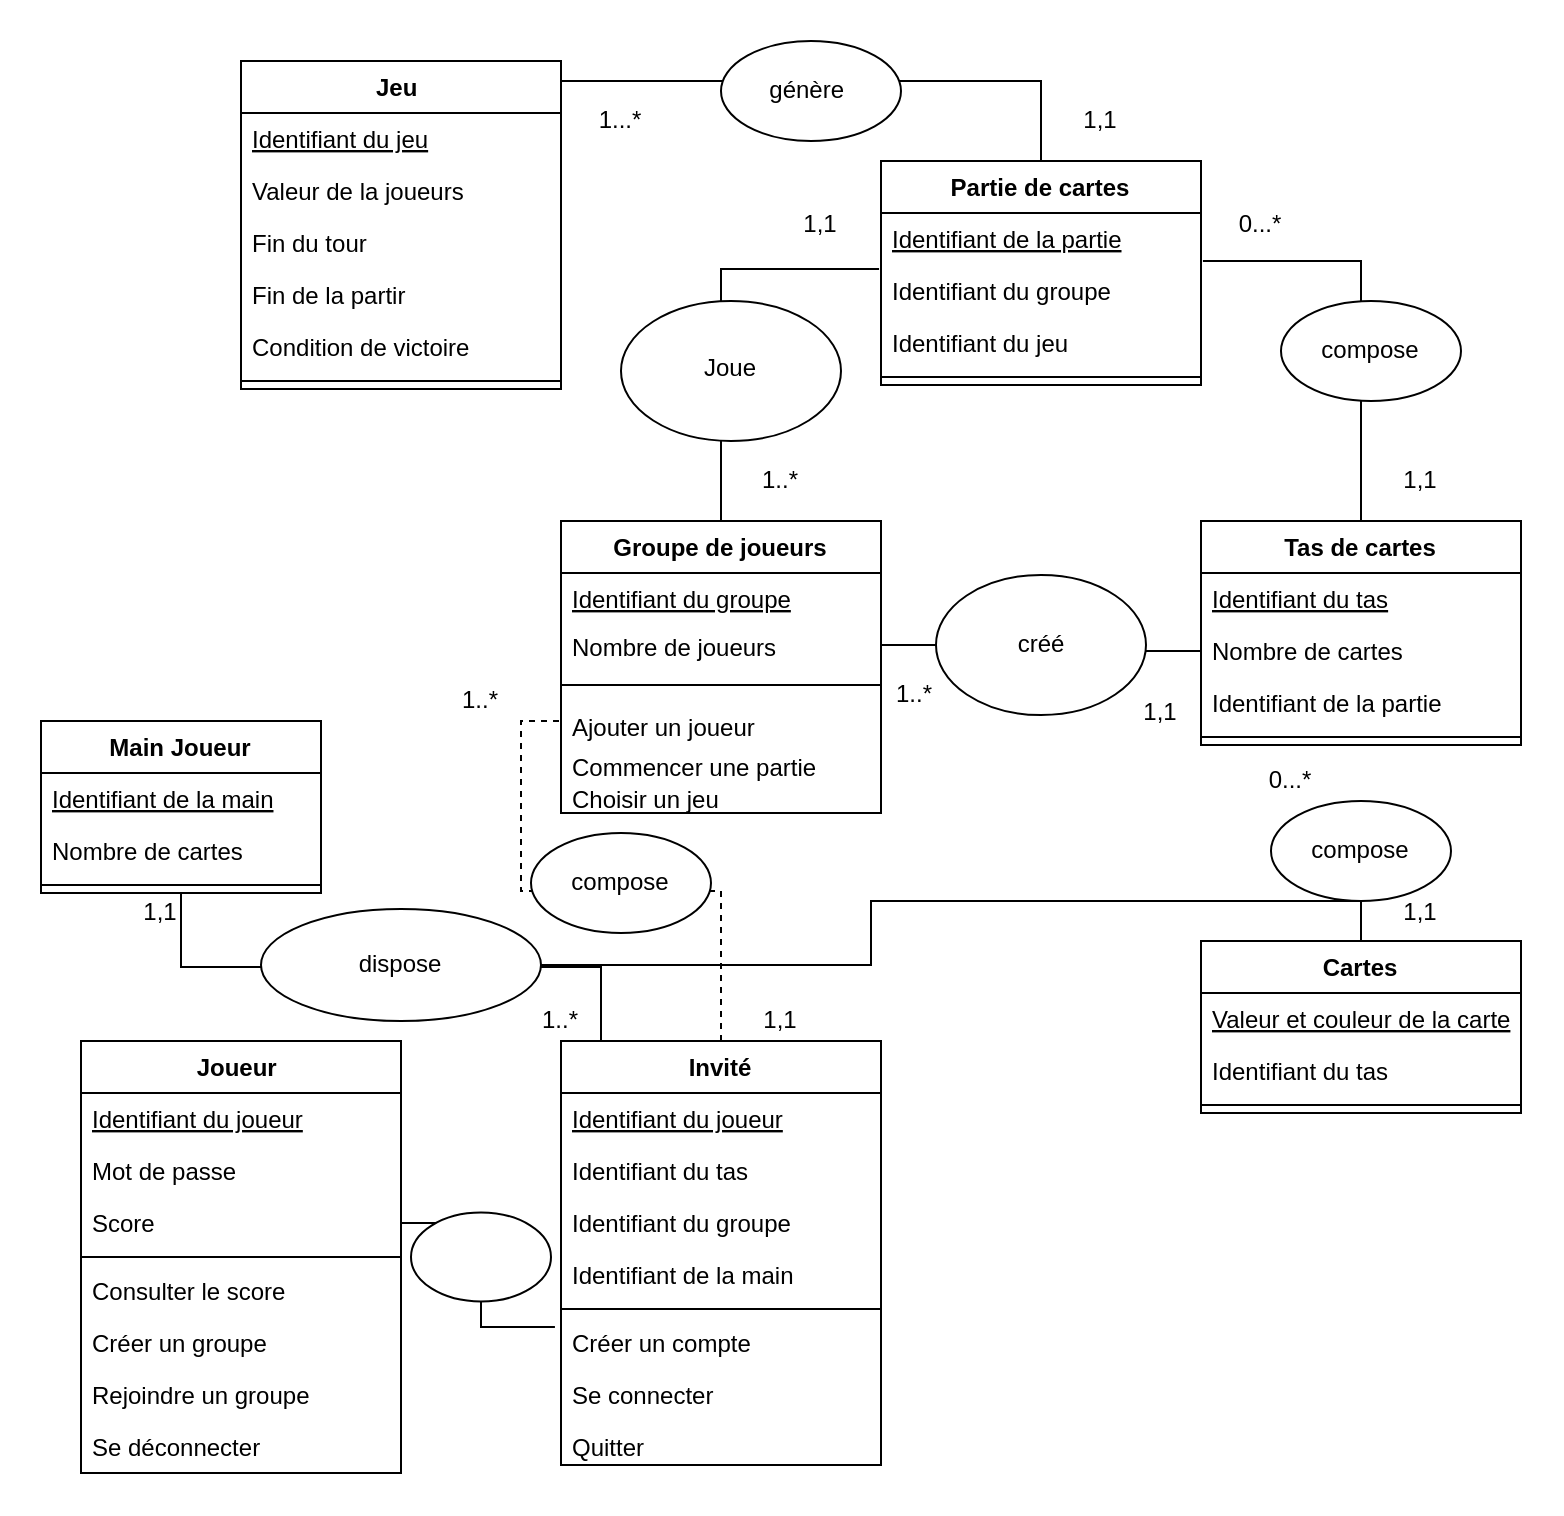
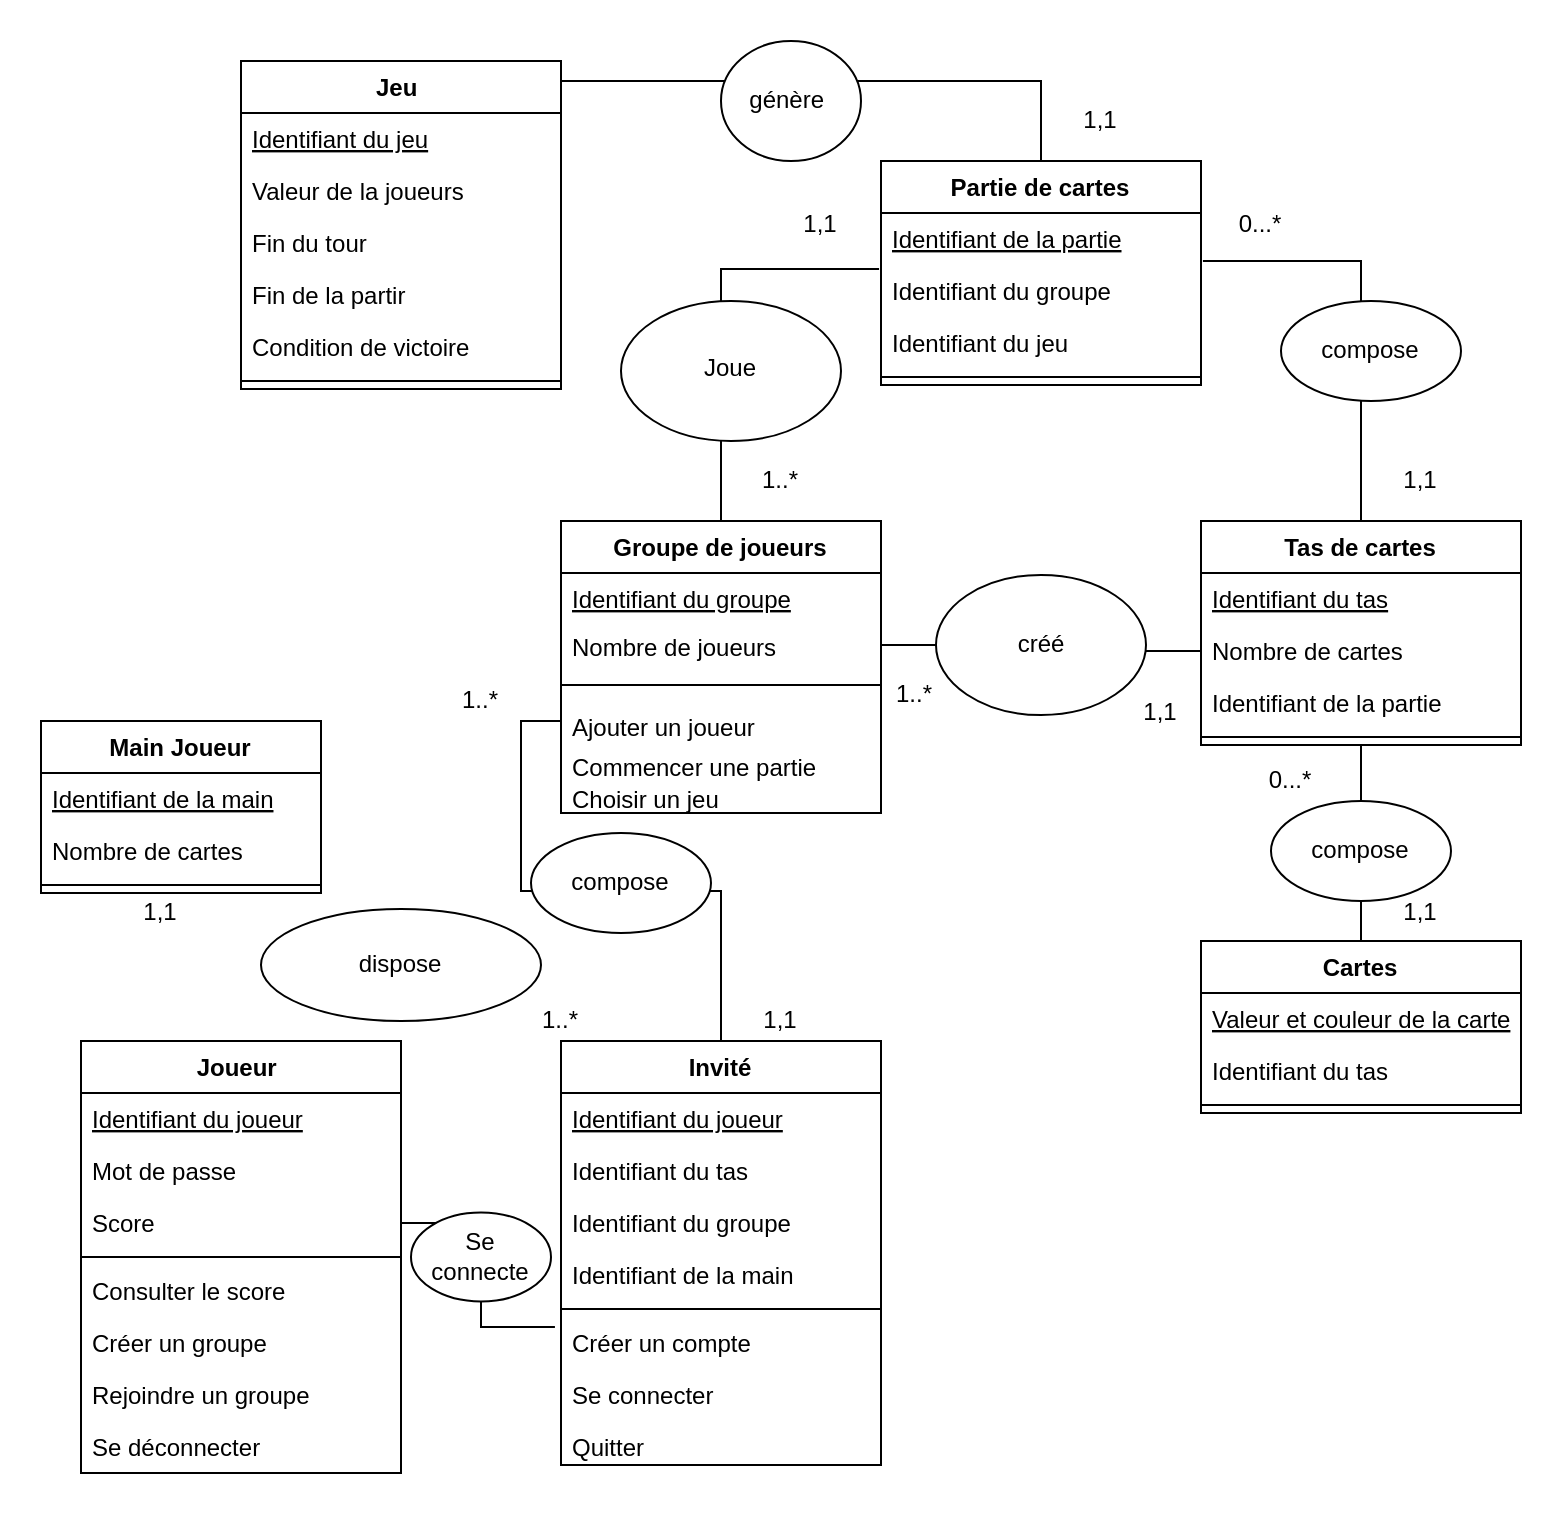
- <mxCell id="78" value="génère&amp;nbsp;" style="ellipse;whiteSpace=wrap;html=1;" parent="1" vertex="1"><mxGeometry x="360" y="20" width="90" height="50" as="geometry" /></mxCell>
+ <mxCell id="78" value="génère&amp;nbsp;" style="ellipse;whiteSpace=wrap;html=1;" parent="1" vertex="1"><mxGeometry x="360" y="20" width="70" height="60" as="geometry" /></mxCell>
- <mxCell id="69" value="1...*" style="text;html=1;strokeColor=none;fillColor=none;align=center;verticalAlign=middle;whiteSpace=wrap;rounded=0;fontSize=12;" parent="1" vertex="1"><mxGeometry x="290" y="50" width="40" height="20" as="geometry" /></mxCell>
- <mxCell id="5" style="edgeStyle=orthogonalEdgeStyle;rounded=0;orthogonalLoop=1;jettySize=auto;html=1;exitX=0.5;exitY=0;exitDx=0;exitDy=0;entryX=0;entryY=0.5;entryDx=0;entryDy=0;endArrow=none;endFill=0;endSize=9;strokeWidth=1;fontSize=21;dashed=1;" parent="1" source="50" target="22" edge="1"><mxGeometry relative="1" as="geometry" /></mxCell>
+ <mxCell id="5" style="edgeStyle=orthogonalEdgeStyle;rounded=0;orthogonalLoop=1;jettySize=auto;html=1;exitX=0.5;exitY=0;exitDx=0;exitDy=0;entryX=0;entryY=0.5;entryDx=0;entryDy=0;endArrow=none;endFill=0;endSize=9;strokeWidth=1;fontSize=21;" parent="1" source="50" target="22" edge="1"><mxGeometry relative="1" as="geometry" /></mxCell>
- <mxCell id="4" style="edgeStyle=orthogonalEdgeStyle;rounded=0;orthogonalLoop=1;jettySize=auto;html=1;exitX=0.5;exitY=0;exitDx=0;exitDy=0;endArrow=none;endFill=0;strokeWidth=1;endSize=8;" parent="1" source="30" target="75" edge="1"><mxGeometry relative="1" as="geometry" /></mxCell>
+ <mxCell id="4" style="edgeStyle=orthogonalEdgeStyle;rounded=0;orthogonalLoop=1;jettySize=auto;html=1;exitX=0.5;exitY=0;exitDx=0;exitDy=0;entryX=0.5;entryY=1;entryDx=0;entryDy=0;endArrow=none;endFill=0;strokeWidth=1;endSize=8;" parent="1" source="30" target="25" edge="1"><mxGeometry relative="1" as="geometry" /></mxCell>
- <mxCell id="8" style="edgeStyle=orthogonalEdgeStyle;rounded=0;orthogonalLoop=1;jettySize=auto;html=1;exitX=0.5;exitY=1;exitDx=0;exitDy=0;entryX=0.125;entryY=0;entryDx=0;entryDy=0;entryPerimeter=0;endArrow=none;endFill=0;endSize=9;strokeWidth=1;fontSize=12;" parent="1" source="59" target="50" edge="1"><mxGeometry relative="1" as="geometry" /></mxCell>
+ <mxCell id="82" value="Se connecte" style="text;html=1;strokeColor=none;fillColor=none;align=center;verticalAlign=middle;whiteSpace=wrap;rounded=0;" parent="1" vertex="1"><mxGeometry x="220" y="618" width="40" height="20" as="geometry" /></mxCell>
